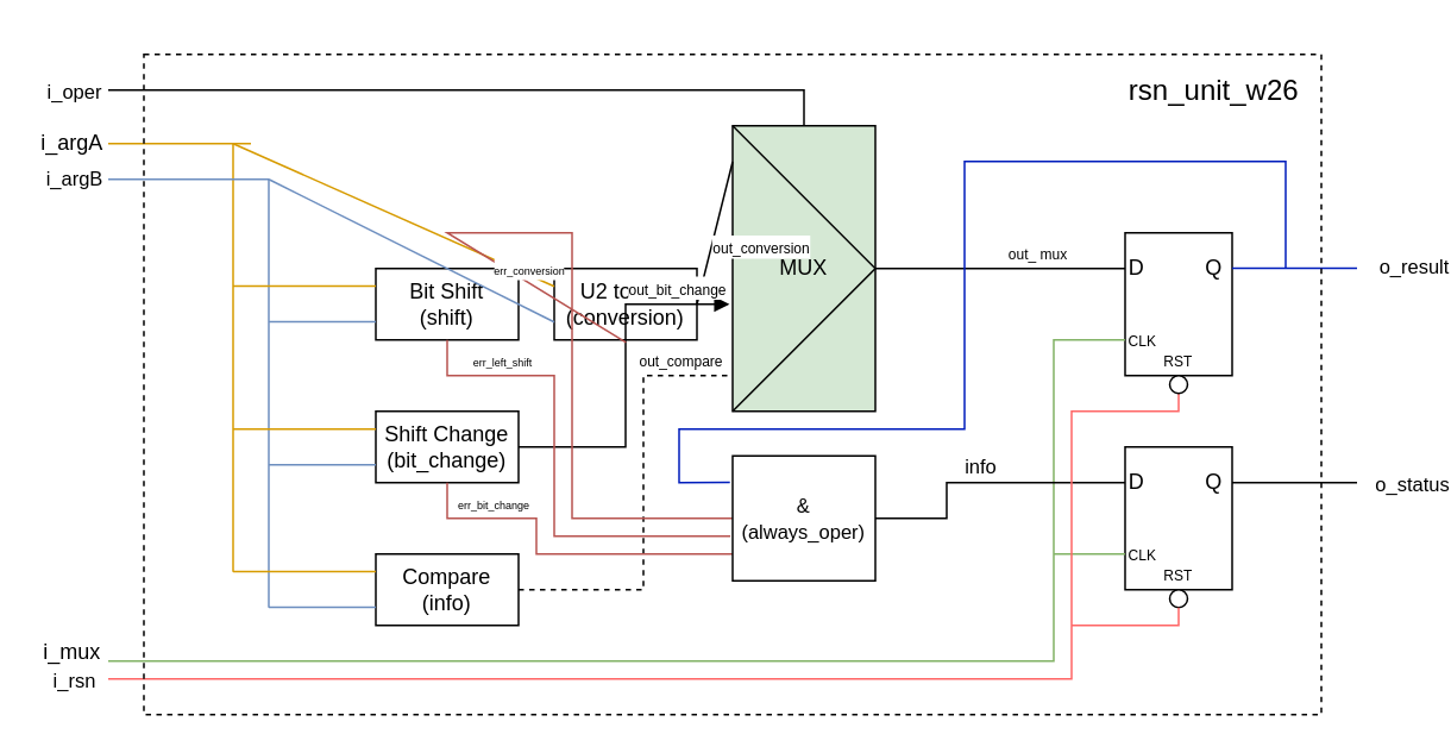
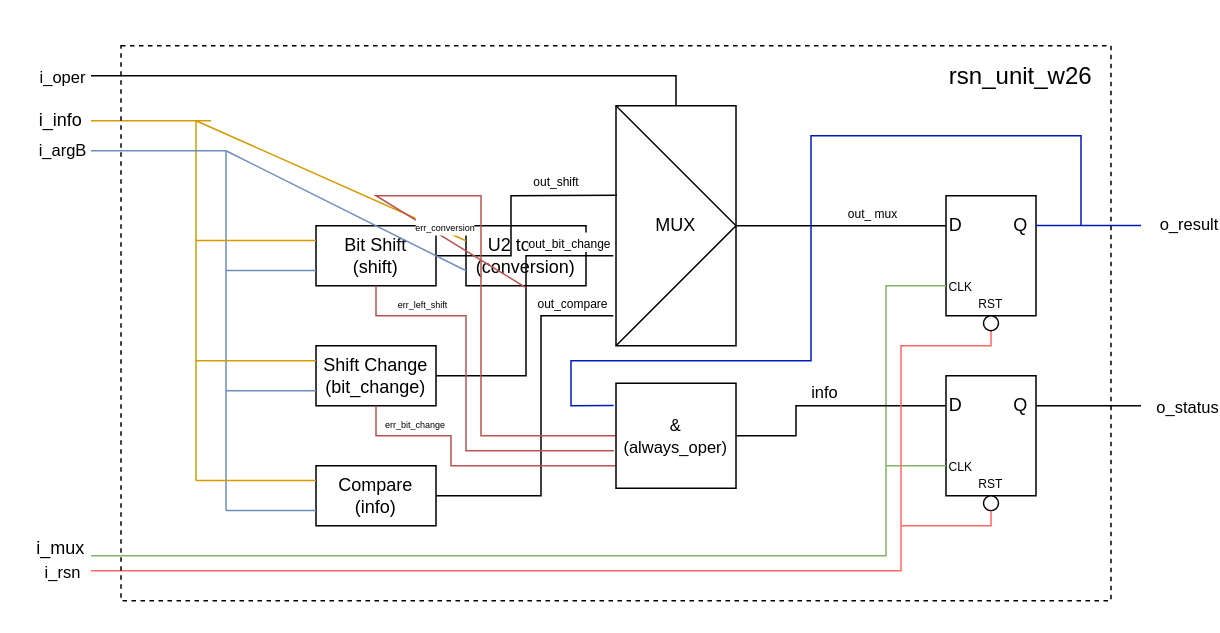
- <mxCell id="68" value="i_argA" style="text;html=1;strokeColor=none;fillColor=none;align=center;verticalAlign=middle;whiteSpace=wrap;rounded=0;" vertex="1" parent="1"><mxGeometry x="20" y="70" width="40" height="20" as="geometry" /></mxCell>
+ <mxCell id="68" value="i_info" style="text;html=1;strokeColor=none;fillColor=none;align=center;verticalAlign=middle;whiteSpace=wrap;rounded=0;" vertex="1" parent="1"><mxGeometry x="20" y="70" width="40" height="20" as="geometry" /></mxCell>
- <mxCell id="9" value="" style="endArrow=none;html=1;rounded=0;exitX=1;exitY=0.5;exitDx=0;exitDy=0;entryX=0;entryY=0.126;entryDx=0;entryDy=0;entryPerimeter=0;" edge="1" parent="1" source="5" target="6"><mxGeometry width="50" height="50" relative="1" as="geometry"><mxPoint x="430" y="250" as="sourcePoint" /><mxPoint x="480" y="200" as="targetPoint" /></mxGeometry></mxCell>
- <mxCell id="10" value="&lt;font style=&quot;font-size: 8px;&quot;&gt;out_conversion&lt;/font&gt;" style="edgeLabel;html=1;align=center;verticalAlign=middle;resizable=0;points=[];" vertex="1" connectable="0" parent="9"><mxGeometry x="-0.458" y="-2" relative="1" as="geometry"><mxPoint x="28" y="-12" as="offset" /></mxGeometry></mxCell>
+ <mxCell id="11" value="" style="endArrow=none;html=1;rounded=0;exitX=1;exitY=0.5;exitDx=0;exitDy=0;entryX=0.008;entryY=0.373;entryDx=0;entryDy=0;entryPerimeter=0;" edge="1" parent="1" source="2" target="6"><mxGeometry width="50" height="50" relative="1" as="geometry"><mxPoint x="360" y="220" as="sourcePoint" /><mxPoint x="410" y="170" as="targetPoint" /><Array as="points"><mxPoint x="340" y="170" /><mxPoint x="340" y="130" /></Array></mxGeometry></mxCell>
+ <mxCell id="12" value="&lt;font style=&quot;font-size: 8px;&quot;&gt;out_shift&lt;/font&gt;" style="edgeLabel;html=1;align=center;verticalAlign=middle;resizable=0;points=[];" vertex="1" connectable="0" parent="11"><mxGeometry x="0.442" y="1" relative="1" as="geometry"><mxPoint x="4" y="-9" as="offset" /></mxGeometry></mxCell>
- <mxCell id="6" value="MUX" style="rounded=0;whiteSpace=wrap;html=1;fillColor=#d5e8d4;" vertex="1" parent="1"><mxGeometry x="410" y="70" width="80" height="160" as="geometry" /></mxCell>
+ <mxCell id="6" value="MUX" style="rounded=0;whiteSpace=wrap;html=1;" vertex="1" parent="1"><mxGeometry x="410" y="70" width="80" height="160" as="geometry" /></mxCell>
- <mxCell id="13" value="" style="endArrow=block;html=1;rounded=0;exitX=1;exitY=0.5;exitDx=0;exitDy=0;entryX=-0.022;entryY=0.625;entryDx=0;entryDy=0;entryPerimeter=0;" edge="1" parent="1" source="4" target="6"><mxGeometry width="50" height="50" relative="1" as="geometry"><mxPoint x="330" y="290" as="sourcePoint" /><mxPoint x="380" y="240" as="targetPoint" /><Array as="points"><mxPoint x="350" y="250" /><mxPoint x="350" y="170" /></Array></mxGeometry></mxCell>
+ <mxCell id="13" value="" style="endArrow=none;html=1;rounded=0;exitX=1;exitY=0.5;exitDx=0;exitDy=0;entryX=-0.022;entryY=0.625;entryDx=0;entryDy=0;entryPerimeter=0;" edge="1" parent="1" source="4" target="6"><mxGeometry width="50" height="50" relative="1" as="geometry"><mxPoint x="330" y="290" as="sourcePoint" /><mxPoint x="380" y="240" as="targetPoint" /><Array as="points"><mxPoint x="350" y="250" /><mxPoint x="350" y="170" /></Array></mxGeometry></mxCell>
- <mxCell id="15" value="" style="endArrow=none;html=1;rounded=0;exitX=1;exitY=0.5;exitDx=0;exitDy=0;entryX=-0.022;entryY=0.875;entryDx=0;entryDy=0;entryPerimeter=0;dashed=1;" edge="1" parent="1" source="3" target="6"><mxGeometry width="50" height="50" relative="1" as="geometry"><mxPoint x="320" y="280" as="sourcePoint" /><mxPoint x="370" y="230" as="targetPoint" /><Array as="points"><mxPoint x="360" y="330" /><mxPoint x="360" y="210" /></Array></mxGeometry></mxCell>
+ <mxCell id="15" value="" style="endArrow=none;html=1;rounded=0;exitX=1;exitY=0.5;exitDx=0;exitDy=0;entryX=-0.022;entryY=0.875;entryDx=0;entryDy=0;entryPerimeter=0;" edge="1" parent="1" source="3" target="6"><mxGeometry width="50" height="50" relative="1" as="geometry"><mxPoint x="320" y="280" as="sourcePoint" /><mxPoint x="370" y="230" as="targetPoint" /><Array as="points"><mxPoint x="360" y="330" /><mxPoint x="360" y="210" /></Array></mxGeometry></mxCell>
